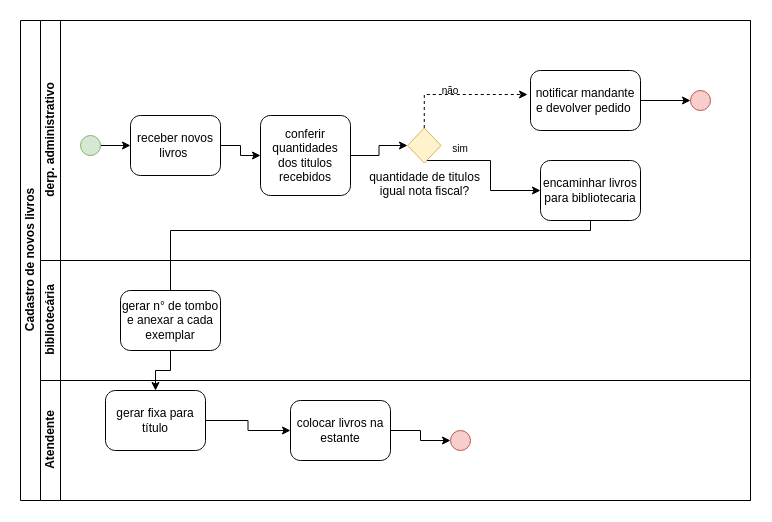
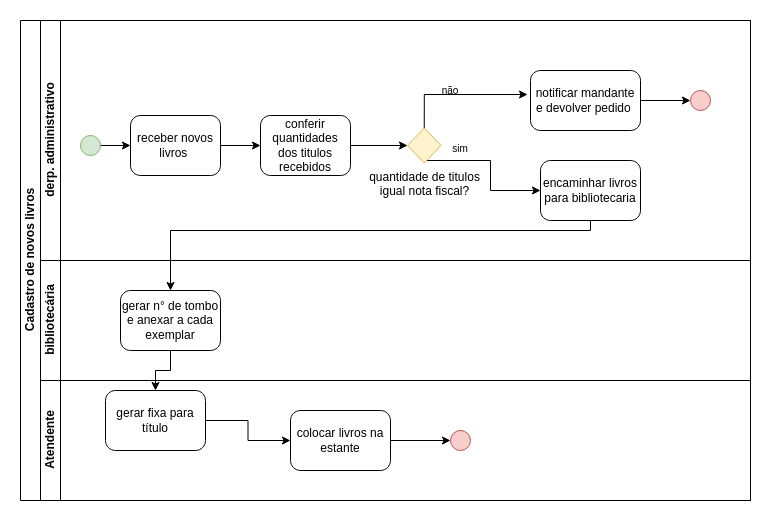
- <mxCell id="11" style="edgeStyle=orthogonalEdgeStyle;rounded=0;orthogonalLoop=1;jettySize=auto;html=1;exitX=0.5;exitY=0;exitDx=0;exitDy=0;exitPerimeter=0;entryX=-0.027;entryY=0.4;entryDx=0;entryDy=0;entryPerimeter=0;fontSize=10;dashed=1;" edge="1" parent="3" source="12" target="13"><mxGeometry relative="1" as="geometry" /></mxCell>
+ <mxCell id="11" style="edgeStyle=orthogonalEdgeStyle;rounded=0;orthogonalLoop=1;jettySize=auto;html=1;exitX=0.5;exitY=0;exitDx=0;exitDy=0;exitPerimeter=0;entryX=-0.027;entryY=0.4;entryDx=0;entryDy=0;entryPerimeter=0;fontSize=10;" edge="1" parent="3" source="12" target="13"><mxGeometry relative="1" as="geometry" /></mxCell>
- <mxCell id="9" value="conferir quantidades dos titulos recebidos" style="points=[[0.25,0,0],[0.5,0,0],[0.75,0,0],[1,0.25,0],[1,0.5,0],[1,0.75,0],[0.75,1,0],[0.5,1,0],[0.25,1,0],[0,0.75,0],[0,0.5,0],[0,0.25,0]];shape=mxgraph.bpmn.task;whiteSpace=wrap;rectStyle=rounded;size=10;taskMarker=abstract;" vertex="1" parent="3"><mxGeometry x="220" y="95" width="90" height="80" as="geometry" /></mxCell>
+ <mxCell id="9" value="conferir quantidades dos titulos recebidos" style="points=[[0.25,0,0],[0.5,0,0],[0.75,0,0],[1,0.25,0],[1,0.5,0],[1,0.75,0],[0.75,1,0],[0.5,1,0],[0.25,1,0],[0,0.75,0],[0,0.5,0],[0,0.25,0]];shape=mxgraph.bpmn.task;whiteSpace=wrap;rectStyle=rounded;size=10;taskMarker=abstract;" vertex="1" parent="3"><mxGeometry x="220" y="95" width="90" height="60" as="geometry" /></mxCell>
- <mxCell id="27" style="edgeStyle=orthogonalEdgeStyle;rounded=0;orthogonalLoop=1;jettySize=auto;html=1;entryX=0.5;entryY=0;entryDx=0;entryDy=0;entryPerimeter=0;fontSize=12;endArrow=none;" edge="1" parent="2" source="14" target="20"><mxGeometry relative="1" as="geometry"><Array as="points"><mxPoint x="570" y="210" /><mxPoint x="150" y="210" /></Array></mxGeometry></mxCell>
+ <mxCell id="27" style="edgeStyle=orthogonalEdgeStyle;rounded=0;orthogonalLoop=1;jettySize=auto;html=1;entryX=0.5;entryY=0;entryDx=0;entryDy=0;entryPerimeter=0;fontSize=12;" edge="1" parent="2" source="14" target="20"><mxGeometry relative="1" as="geometry"><Array as="points"><mxPoint x="570" y="210" /><mxPoint x="150" y="210" /></Array></mxGeometry></mxCell>
- <mxCell id="25" value="colocar livros na estante" style="points=[[0.25,0,0],[0.5,0,0],[0.75,0,0],[1,0.25,0],[1,0.5,0],[1,0.75,0],[0.75,1,0],[0.5,1,0],[0.25,1,0],[0,0.75,0],[0,0.5,0],[0,0.25,0]];shape=mxgraph.bpmn.task;whiteSpace=wrap;rectStyle=rounded;size=10;taskMarker=abstract;" vertex="1" parent="21"><mxGeometry x="250" y="20" width="100" height="60" as="geometry" /></mxCell>
+ <mxCell id="25" value="colocar livros na estante" style="points=[[0.25,0,0],[0.5,0,0],[0.75,0,0],[1,0.25,0],[1,0.5,0],[1,0.75,0],[0.75,1,0],[0.5,1,0],[0.25,1,0],[0,0.75,0],[0,0.5,0],[0,0.25,0]];shape=mxgraph.bpmn.task;whiteSpace=wrap;rectStyle=rounded;size=10;taskMarker=abstract;" vertex="1" parent="21"><mxGeometry x="250" y="30" width="100" height="60" as="geometry" /></mxCell>
